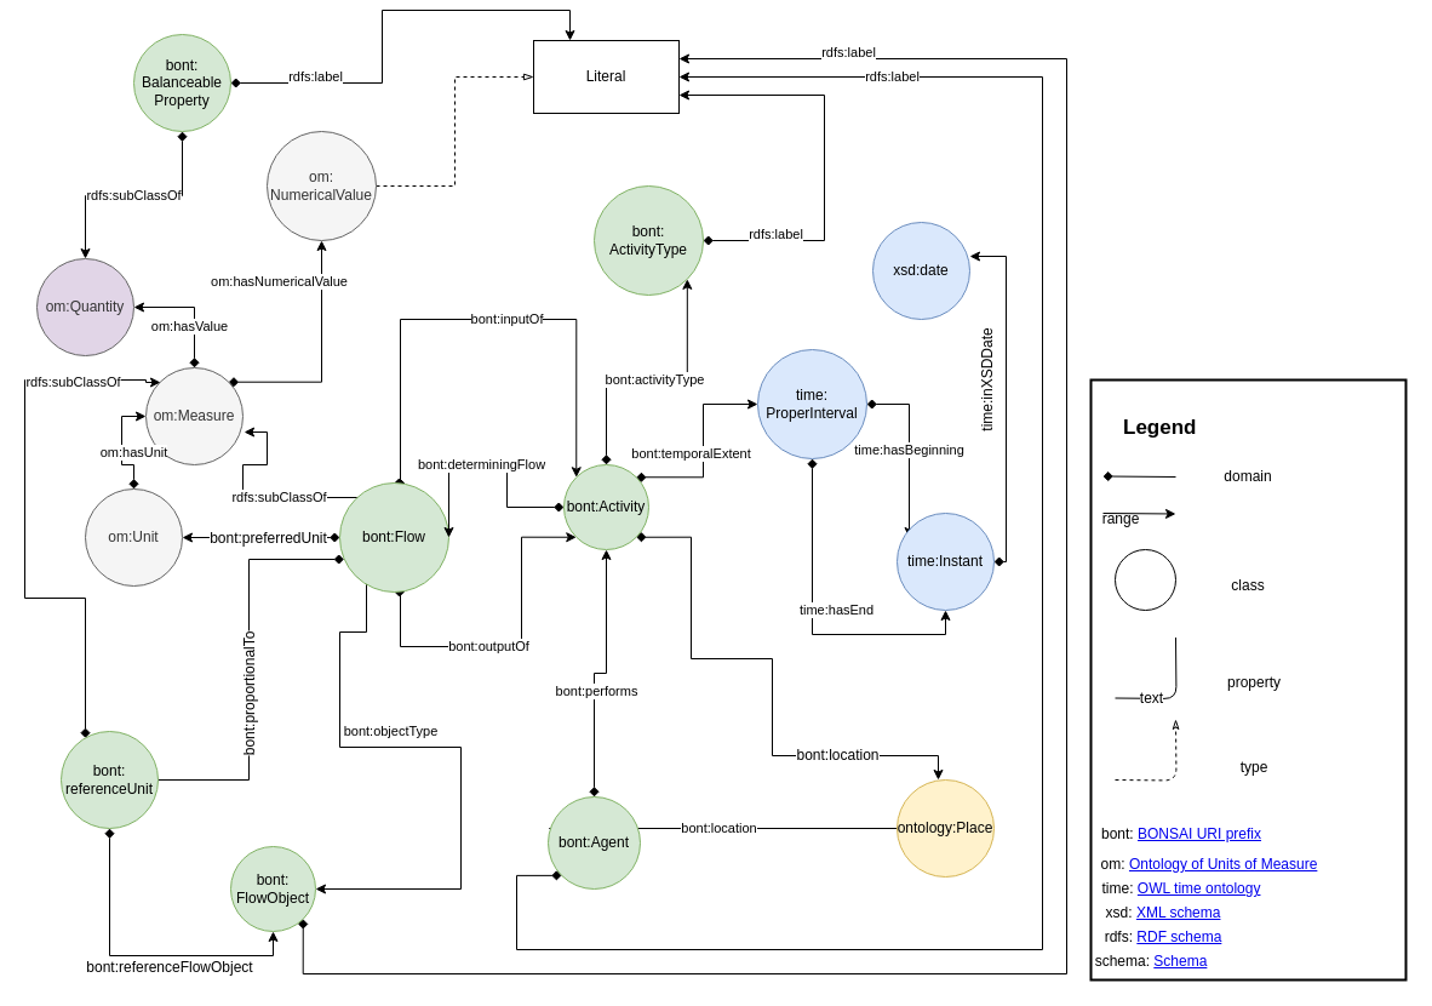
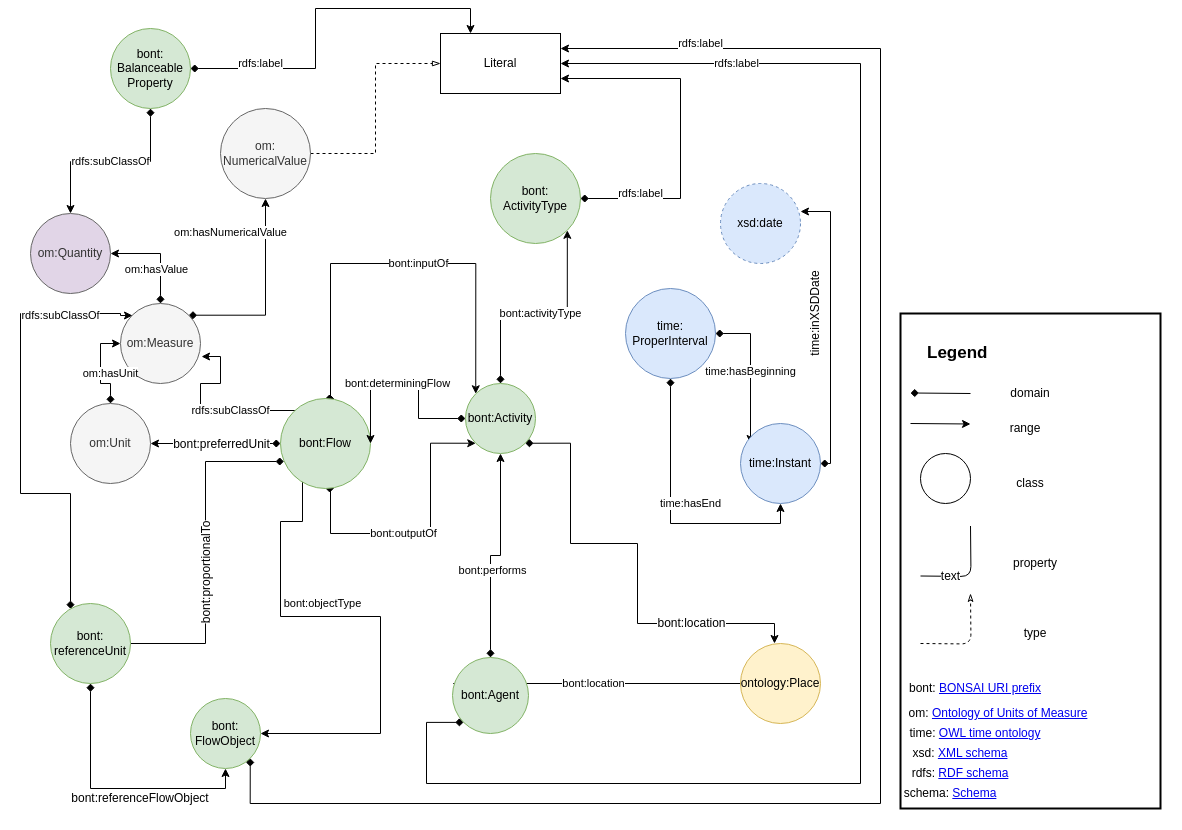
- <mxCell id="9" value="xsd:date" style="ellipse;whiteSpace=wrap;html=1;aspect=fixed;fillColor=#dae8fc;strokeColor=#6c8ebf;" parent="1" vertex="1"><mxGeometry x="720" y="175" width="80" height="80" as="geometry" /></mxCell>
+ <mxCell id="9" value="xsd:date" style="ellipse;whiteSpace=wrap;html=1;aspect=fixed;fillColor=#dae8fc;strokeColor=#6c8ebf;dashed=1;" parent="1" vertex="1"><mxGeometry x="720" y="175" width="80" height="80" as="geometry" /></mxCell>
- <mxCell id="29" style="edgeStyle=orthogonalEdgeStyle;rounded=0;orthogonalLoop=1;jettySize=auto;html=1;exitX=1;exitY=0;exitDx=0;exitDy=0;startArrow=diamond;startFill=1;" edge="1" parent="1" source="32" target="8"><mxGeometry relative="1" as="geometry"><Array as="points"><mxPoint x="580" y="385" /><mxPoint x="580" y="325" /></Array></mxGeometry></mxCell>
- <mxCell id="30" value="&lt;font style=&quot;font-size: 11px;&quot;&gt;bont:temporalExtent&lt;/font&gt;" style="text;html=1;resizable=0;points=[];align=center;verticalAlign=middle;labelBackgroundColor=#ffffff;fontSize=11;" vertex="1" connectable="0" parent="29"><mxGeometry x="-0.338" y="4" relative="1" as="geometry"><mxPoint x="-8" y="-16" as="offset" /></mxGeometry></mxCell>
- <mxCell id="55" value="range" style="text;html=1;strokeColor=none;fillColor=none;align=center;verticalAlign=middle;whiteSpace=wrap;rounded=0;" vertex="1" parent="1"><mxGeometry x="905" y="410" width="40" height="20" as="geometry" /></mxCell>
+ <mxCell id="55" value="range" style="text;html=1;strokeColor=none;fillColor=none;align=center;verticalAlign=middle;whiteSpace=wrap;rounded=0;" vertex="1" parent="1"><mxGeometry x="1005" y="410" width="40" height="20" as="geometry" /></mxCell>
